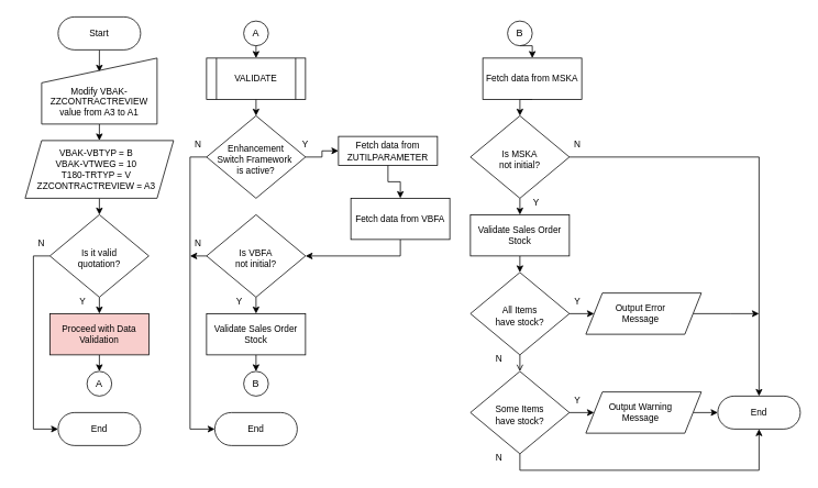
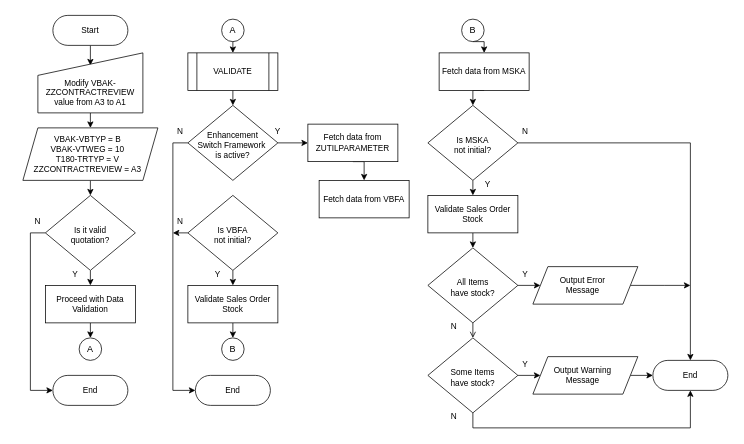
- <mxCell id="25" value="Fetch data from ZUTILPARAMETER" style="whiteSpace=wrap;html=1;strokeWidth=1;fontSize=11;" vertex="1" parent="1"><mxGeometry x="410" y="165" width="120" height="35" as="geometry" /></mxCell>
+ <mxCell id="25" value="Fetch data from ZUTILPARAMETER" style="whiteSpace=wrap;html=1;strokeWidth=1;fontSize=11;" vertex="1" parent="1"><mxGeometry x="410" y="165" width="120" height="50" as="geometry" /></mxCell>
- <mxCell id="26" style="edgeStyle=orthogonalEdgeStyle;rounded=0;orthogonalLoop=1;jettySize=auto;html=1;exitX=0.5;exitY=1;exitDx=0;exitDy=0;entryX=1;entryY=0.5;entryDx=0;entryDy=0;" edge="1" parent="1" source="27" target="30"><mxGeometry relative="1" as="geometry"><mxPoint x="390" y="300" as="targetPoint" /></mxGeometry></mxCell>
- <mxCell id="12" value="Proceed with Data Validation" style="whiteSpace=wrap;html=1;strokeWidth=1;fontSize=11;fillColor=#f8cecc;" parent="1" vertex="1"><mxGeometry x="60" y="380" width="120" height="50" as="geometry" /></mxCell>
+ <mxCell id="12" value="Proceed with Data Validation" style="whiteSpace=wrap;html=1;strokeWidth=1;fontSize=11;" parent="1" vertex="1"><mxGeometry x="60" y="380" width="120" height="50" as="geometry" /></mxCell>
